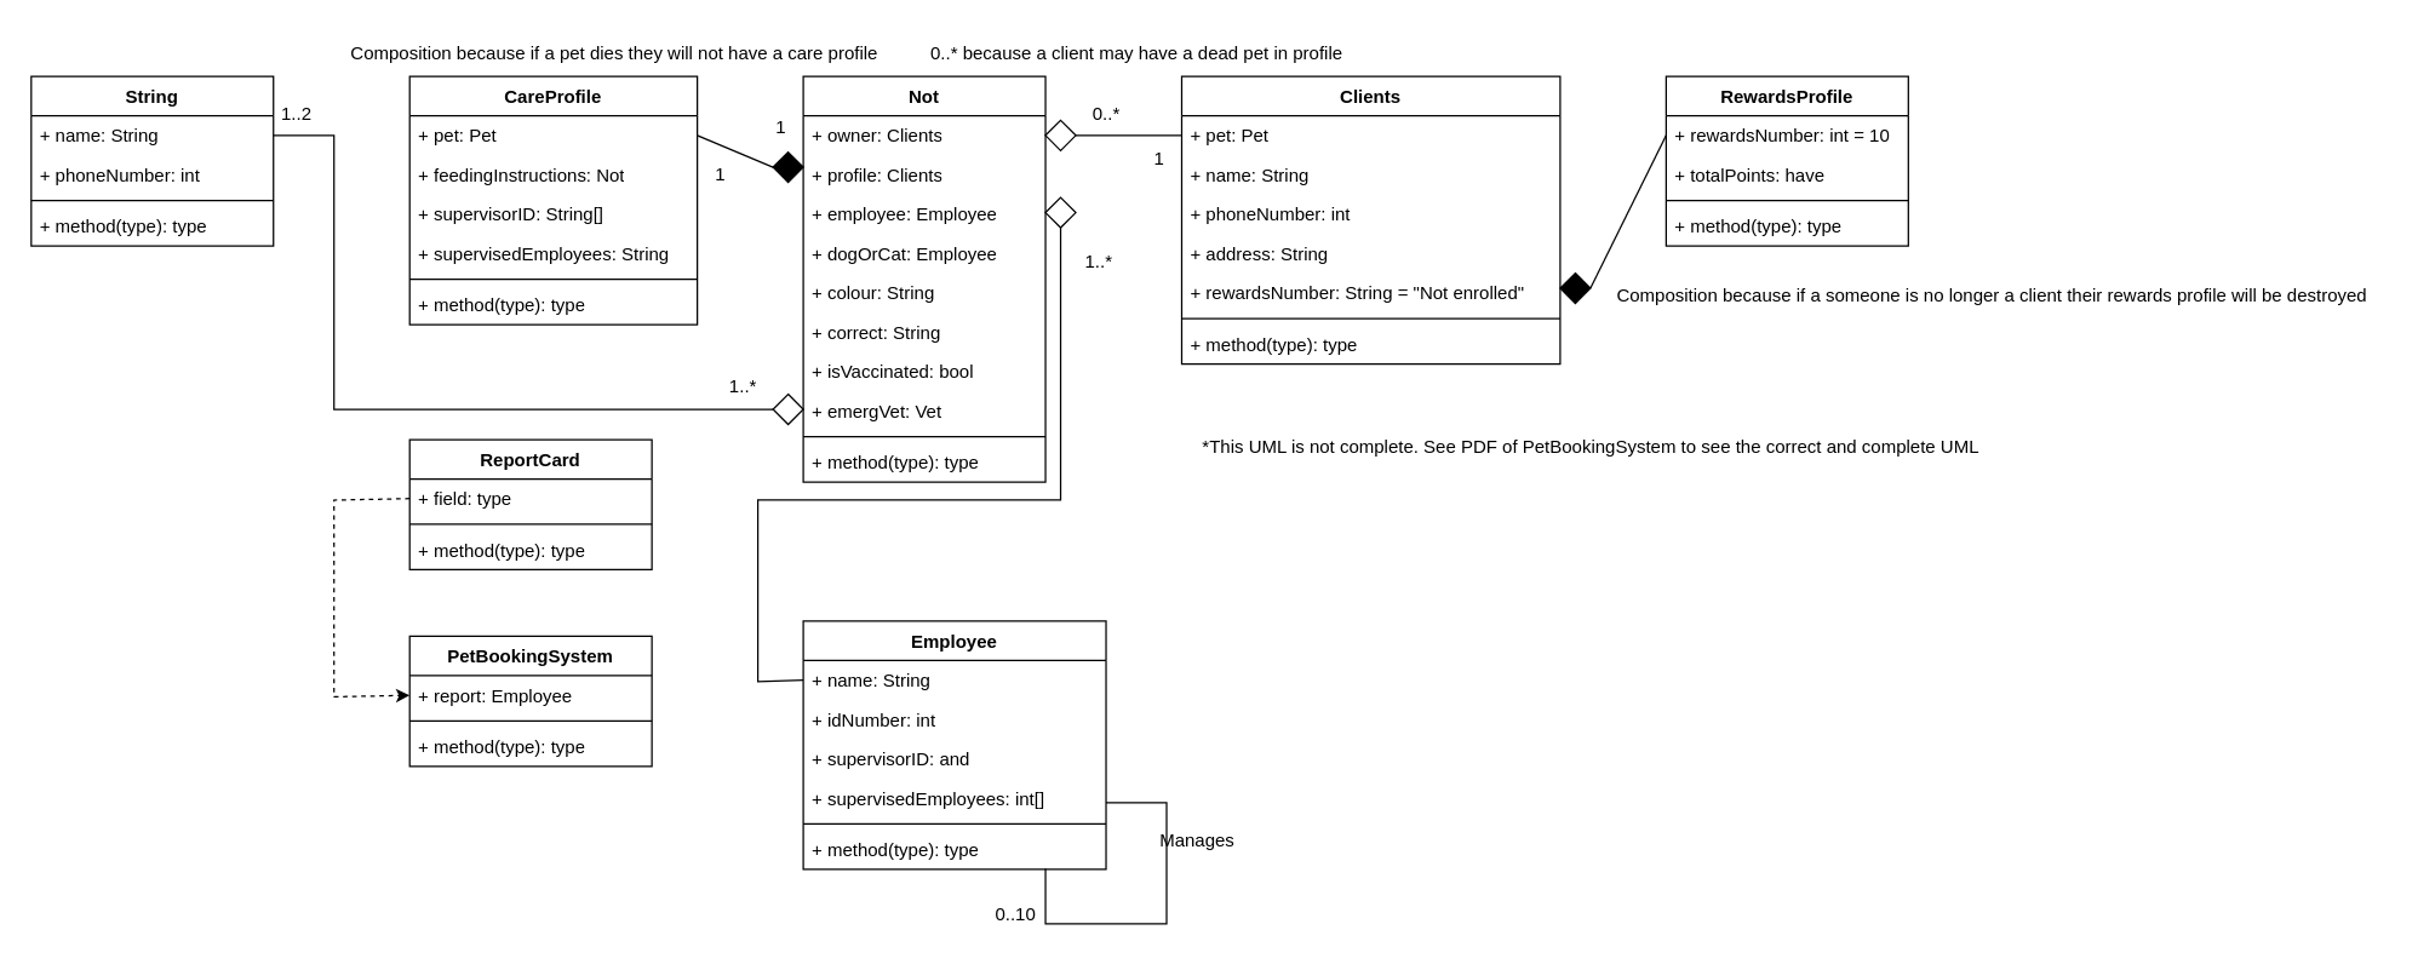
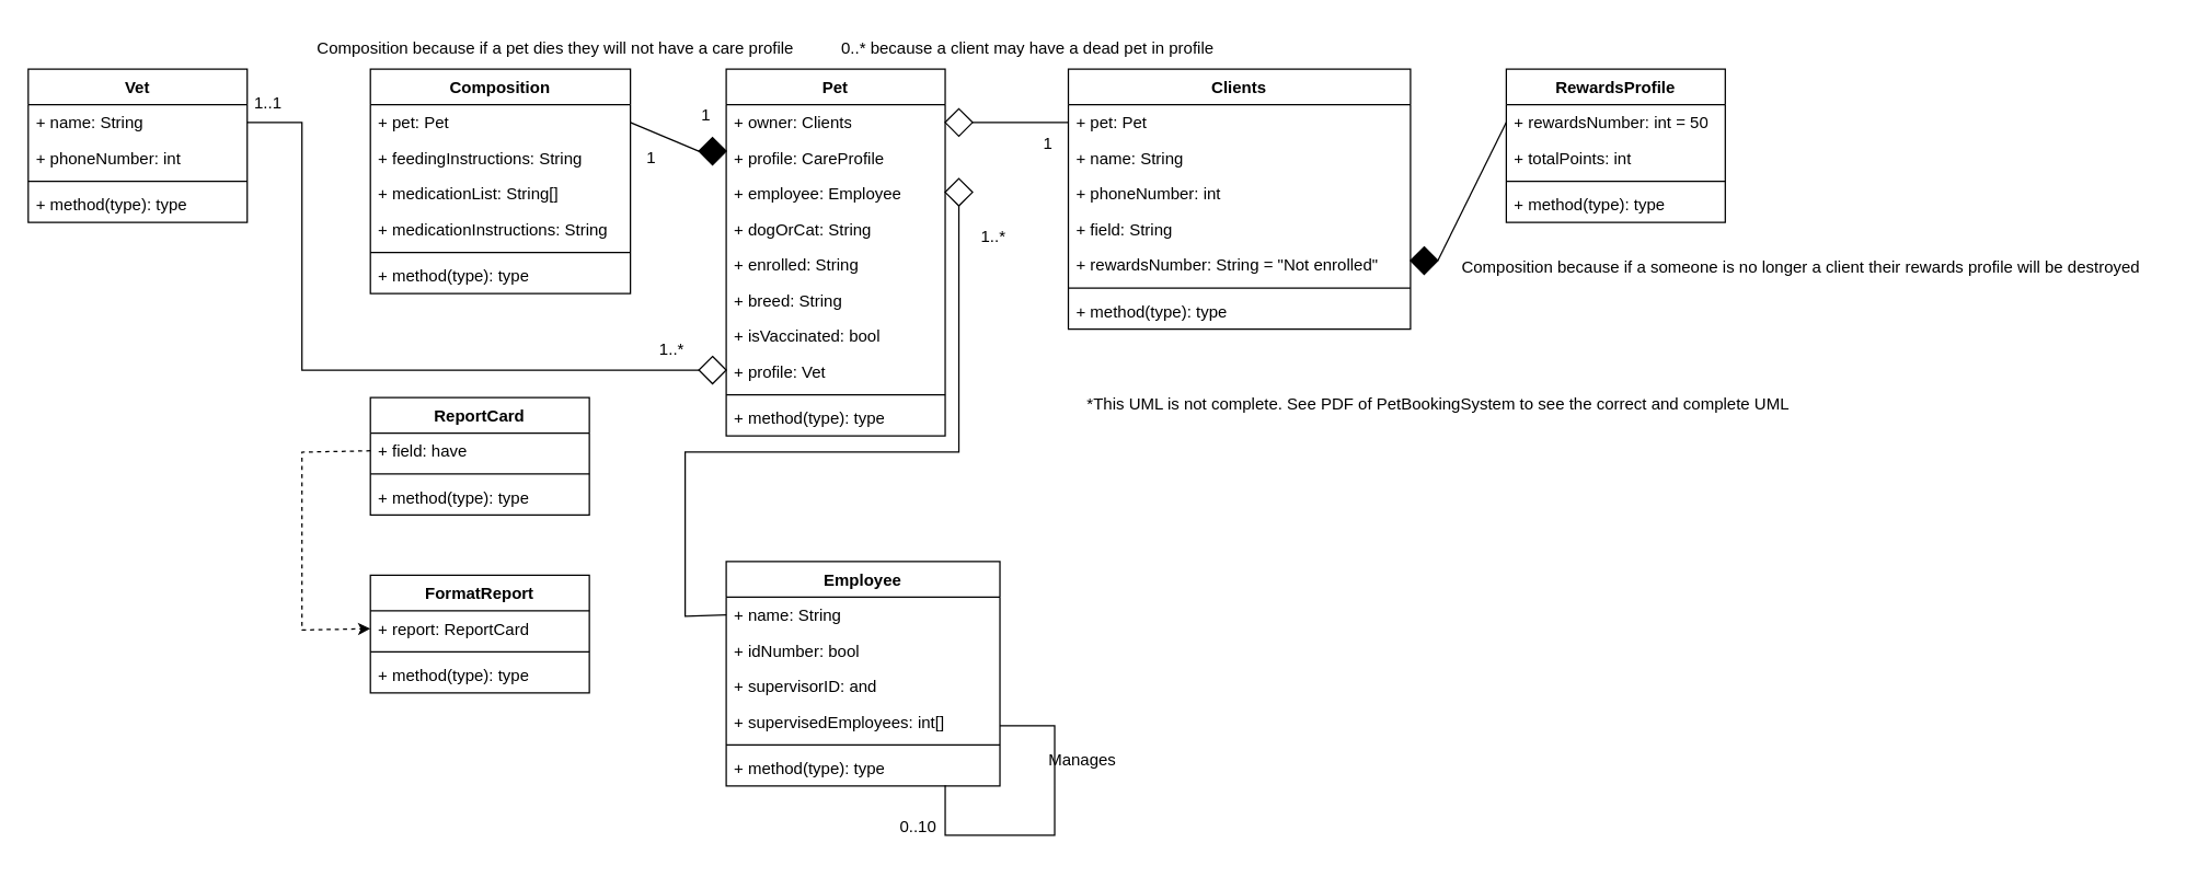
- <mxCell id="59" value="String" style="swimlane;fontStyle=1;align=center;verticalAlign=top;childLayout=stackLayout;horizontal=1;startSize=26;horizontalStack=0;resizeParent=1;resizeParentMax=0;resizeLast=0;collapsible=1;marginBottom=0;whiteSpace=wrap;html=1;" vertex="1" parent="1"><mxGeometry x="20" y="50" width="160" height="112" as="geometry" /></mxCell>
+ <mxCell id="59" value="Vet" style="swimlane;fontStyle=1;align=center;verticalAlign=top;childLayout=stackLayout;horizontal=1;startSize=26;horizontalStack=0;resizeParent=1;resizeParentMax=0;resizeLast=0;collapsible=1;marginBottom=0;whiteSpace=wrap;html=1;" vertex="1" parent="1"><mxGeometry x="20" y="50" width="160" height="112" as="geometry" /></mxCell>
- <mxCell id="23" value="CareProfile" style="swimlane;fontStyle=1;align=center;verticalAlign=top;childLayout=stackLayout;horizontal=1;startSize=26;horizontalStack=0;resizeParent=1;resizeParentMax=0;resizeLast=0;collapsible=1;marginBottom=0;whiteSpace=wrap;html=1;" parent="1" vertex="1"><mxGeometry x="270" y="50" width="190" height="164" as="geometry" /></mxCell>
+ <mxCell id="23" value="Composition" style="swimlane;fontStyle=1;align=center;verticalAlign=top;childLayout=stackLayout;horizontal=1;startSize=26;horizontalStack=0;resizeParent=1;resizeParentMax=0;resizeLast=0;collapsible=1;marginBottom=0;whiteSpace=wrap;html=1;" parent="1" vertex="1"><mxGeometry x="270" y="50" width="190" height="164" as="geometry" /></mxCell>
- <mxCell id="2" value="Not" style="swimlane;fontStyle=1;align=center;verticalAlign=top;childLayout=stackLayout;horizontal=1;startSize=26;horizontalStack=0;resizeParent=1;resizeParentMax=0;resizeLast=0;collapsible=1;marginBottom=0;whiteSpace=wrap;html=1;" parent="1" vertex="1"><mxGeometry x="530" y="50" width="160" height="268" as="geometry" /></mxCell>
+ <mxCell id="2" value="Pet" style="swimlane;fontStyle=1;align=center;verticalAlign=top;childLayout=stackLayout;horizontal=1;startSize=26;horizontalStack=0;resizeParent=1;resizeParentMax=0;resizeLast=0;collapsible=1;marginBottom=0;whiteSpace=wrap;html=1;" parent="1" vertex="1"><mxGeometry x="530" y="50" width="160" height="268" as="geometry" /></mxCell>
- <mxCell id="66" value="1..2" style="text;html=1;align=center;verticalAlign=middle;resizable=0;points=[];autosize=1;strokeColor=none;fillColor=none;" vertex="1" parent="1"><mxGeometry x="175" y="60" width="40" height="30" as="geometry" /></mxCell>
+ <mxCell id="66" value="1..1" style="text;html=1;align=center;verticalAlign=middle;resizable=0;points=[];autosize=1;strokeColor=none;fillColor=none;" vertex="1" parent="1"><mxGeometry x="175" y="60" width="40" height="30" as="geometry" /></mxCell>
- <mxCell id="68" value="0..*" style="text;html=1;align=center;verticalAlign=middle;resizable=0;points=[];autosize=1;strokeColor=none;fillColor=none;" vertex="1" parent="1"><mxGeometry x="710" y="60" width="40" height="30" as="geometry" /></mxCell>
- <mxCell id="41" value="+ rewardsNumber: int = 10" style="text;strokeColor=none;fillColor=none;align=left;verticalAlign=top;spacingLeft=4;spacingRight=4;overflow=hidden;rotatable=0;points=[[0,0.5],[1,0.5]];portConstraint=eastwest;whiteSpace=wrap;html=1;" parent="40" vertex="1"><mxGeometry y="26" width="160" height="26" as="geometry" /></mxCell>
+ <mxCell id="41" value="+ rewardsNumber: int = 50" style="text;strokeColor=none;fillColor=none;align=left;verticalAlign=top;spacingLeft=4;spacingRight=4;overflow=hidden;rotatable=0;points=[[0,0.5],[1,0.5]];portConstraint=eastwest;whiteSpace=wrap;html=1;" parent="40" vertex="1"><mxGeometry y="26" width="160" height="26" as="geometry" /></mxCell>
- <mxCell id="25" value="+ feedingInstructions: Not" style="text;strokeColor=none;fillColor=none;align=left;verticalAlign=top;spacingLeft=4;spacingRight=4;overflow=hidden;rotatable=0;points=[[0,0.5],[1,0.5]];portConstraint=eastwest;whiteSpace=wrap;html=1;" parent="23" vertex="1"><mxGeometry y="52" width="190" height="26" as="geometry" /></mxCell>
+ <mxCell id="25" value="+ feedingInstructions: String" style="text;strokeColor=none;fillColor=none;align=left;verticalAlign=top;spacingLeft=4;spacingRight=4;overflow=hidden;rotatable=0;points=[[0,0.5],[1,0.5]];portConstraint=eastwest;whiteSpace=wrap;html=1;" parent="23" vertex="1"><mxGeometry y="52" width="190" height="26" as="geometry" /></mxCell>
- <mxCell id="4" value="+ profile: Clients" style="text;strokeColor=none;fillColor=none;align=left;verticalAlign=top;spacingLeft=4;spacingRight=4;overflow=hidden;rotatable=0;points=[[0,0.5],[1,0.5]];portConstraint=eastwest;whiteSpace=wrap;html=1;" parent="2" vertex="1"><mxGeometry y="52" width="160" height="26" as="geometry" /></mxCell>
+ <mxCell id="4" value="+ profile: CareProfile" style="text;strokeColor=none;fillColor=none;align=left;verticalAlign=top;spacingLeft=4;spacingRight=4;overflow=hidden;rotatable=0;points=[[0,0.5],[1,0.5]];portConstraint=eastwest;whiteSpace=wrap;html=1;" parent="2" vertex="1"><mxGeometry y="52" width="160" height="26" as="geometry" /></mxCell>
- <mxCell id="42" value="+ totalPoints: have" style="text;strokeColor=none;fillColor=none;align=left;verticalAlign=top;spacingLeft=4;spacingRight=4;overflow=hidden;rotatable=0;points=[[0,0.5],[1,0.5]];portConstraint=eastwest;whiteSpace=wrap;html=1;" parent="40" vertex="1"><mxGeometry y="52" width="160" height="26" as="geometry" /></mxCell>
+ <mxCell id="42" value="+ totalPoints: int" style="text;strokeColor=none;fillColor=none;align=left;verticalAlign=top;spacingLeft=4;spacingRight=4;overflow=hidden;rotatable=0;points=[[0,0.5],[1,0.5]];portConstraint=eastwest;whiteSpace=wrap;html=1;" parent="40" vertex="1"><mxGeometry y="52" width="160" height="26" as="geometry" /></mxCell>
- <mxCell id="26" value="+ supervisorID: String[]" style="text;strokeColor=none;fillColor=none;align=left;verticalAlign=top;spacingLeft=4;spacingRight=4;overflow=hidden;rotatable=0;points=[[0,0.5],[1,0.5]];portConstraint=eastwest;whiteSpace=wrap;html=1;" parent="23" vertex="1"><mxGeometry y="78" width="190" height="26" as="geometry" /></mxCell>
+ <mxCell id="26" value="+ medicationList: String[]" style="text;strokeColor=none;fillColor=none;align=left;verticalAlign=top;spacingLeft=4;spacingRight=4;overflow=hidden;rotatable=0;points=[[0,0.5],[1,0.5]];portConstraint=eastwest;whiteSpace=wrap;html=1;" parent="23" vertex="1"><mxGeometry y="78" width="190" height="26" as="geometry" /></mxCell>
- <mxCell id="27" value="+ supervisedEmployees: String" style="text;strokeColor=none;fillColor=none;align=left;verticalAlign=top;spacingLeft=4;spacingRight=4;overflow=hidden;rotatable=0;points=[[0,0.5],[1,0.5]];portConstraint=eastwest;whiteSpace=wrap;html=1;" parent="23" vertex="1"><mxGeometry y="104" width="190" height="26" as="geometry" /></mxCell>
+ <mxCell id="27" value="+ medicationInstructions: String" style="text;strokeColor=none;fillColor=none;align=left;verticalAlign=top;spacingLeft=4;spacingRight=4;overflow=hidden;rotatable=0;points=[[0,0.5],[1,0.5]];portConstraint=eastwest;whiteSpace=wrap;html=1;" parent="23" vertex="1"><mxGeometry y="104" width="190" height="26" as="geometry" /></mxCell>
- <mxCell id="6" value="+ dogOrCat: Employee" style="text;strokeColor=none;fillColor=none;align=left;verticalAlign=top;spacingLeft=4;spacingRight=4;overflow=hidden;rotatable=0;points=[[0,0.5],[1,0.5]];portConstraint=eastwest;whiteSpace=wrap;html=1;" parent="2" vertex="1"><mxGeometry y="104" width="160" height="26" as="geometry" /></mxCell>
+ <mxCell id="6" value="+ dogOrCat: String" style="text;strokeColor=none;fillColor=none;align=left;verticalAlign=top;spacingLeft=4;spacingRight=4;overflow=hidden;rotatable=0;points=[[0,0.5],[1,0.5]];portConstraint=eastwest;whiteSpace=wrap;html=1;" parent="2" vertex="1"><mxGeometry y="104" width="160" height="26" as="geometry" /></mxCell>
- <mxCell id="17" value="+ address: String" style="text;strokeColor=none;fillColor=none;align=left;verticalAlign=top;spacingLeft=4;spacingRight=4;overflow=hidden;rotatable=0;points=[[0,0.5],[1,0.5]];portConstraint=eastwest;whiteSpace=wrap;html=1;" parent="13" vertex="1"><mxGeometry y="104" width="250" height="26" as="geometry" /></mxCell>
+ <mxCell id="17" value="+ field: String" style="text;strokeColor=none;fillColor=none;align=left;verticalAlign=top;spacingLeft=4;spacingRight=4;overflow=hidden;rotatable=0;points=[[0,0.5],[1,0.5]];portConstraint=eastwest;whiteSpace=wrap;html=1;" parent="13" vertex="1"><mxGeometry y="104" width="250" height="26" as="geometry" /></mxCell>
- <mxCell id="7" value="+ colour: String" style="text;strokeColor=none;fillColor=none;align=left;verticalAlign=top;spacingLeft=4;spacingRight=4;overflow=hidden;rotatable=0;points=[[0,0.5],[1,0.5]];portConstraint=eastwest;whiteSpace=wrap;html=1;" parent="2" vertex="1"><mxGeometry y="130" width="160" height="26" as="geometry" /></mxCell>
+ <mxCell id="7" value="+ enrolled: String" style="text;strokeColor=none;fillColor=none;align=left;verticalAlign=top;spacingLeft=4;spacingRight=4;overflow=hidden;rotatable=0;points=[[0,0.5],[1,0.5]];portConstraint=eastwest;whiteSpace=wrap;html=1;" parent="2" vertex="1"><mxGeometry y="130" width="160" height="26" as="geometry" /></mxCell>
- <mxCell id="8" value="+ correct: String" style="text;strokeColor=none;fillColor=none;align=left;verticalAlign=top;spacingLeft=4;spacingRight=4;overflow=hidden;rotatable=0;points=[[0,0.5],[1,0.5]];portConstraint=eastwest;whiteSpace=wrap;html=1;" parent="2" vertex="1"><mxGeometry y="156" width="160" height="26" as="geometry" /></mxCell>
+ <mxCell id="8" value="+ breed: String" style="text;strokeColor=none;fillColor=none;align=left;verticalAlign=top;spacingLeft=4;spacingRight=4;overflow=hidden;rotatable=0;points=[[0,0.5],[1,0.5]];portConstraint=eastwest;whiteSpace=wrap;html=1;" parent="2" vertex="1"><mxGeometry y="156" width="160" height="26" as="geometry" /></mxCell>
- <mxCell id="10" value="+ emergVet: Vet" style="text;strokeColor=none;fillColor=none;align=left;verticalAlign=top;spacingLeft=4;spacingRight=4;overflow=hidden;rotatable=0;points=[[0,0.5],[1,0.5]];portConstraint=eastwest;whiteSpace=wrap;html=1;" parent="2" vertex="1"><mxGeometry y="208" width="160" height="26" as="geometry" /></mxCell>
+ <mxCell id="10" value="+ profile: Vet" style="text;strokeColor=none;fillColor=none;align=left;verticalAlign=top;spacingLeft=4;spacingRight=4;overflow=hidden;rotatable=0;points=[[0,0.5],[1,0.5]];portConstraint=eastwest;whiteSpace=wrap;html=1;" parent="2" vertex="1"><mxGeometry y="208" width="160" height="26" as="geometry" /></mxCell>
- <mxCell id="50" value="+ field: type" style="text;strokeColor=none;fillColor=none;align=left;verticalAlign=top;spacingLeft=4;spacingRight=4;overflow=hidden;rotatable=0;points=[[0,0.5],[1,0.5]];portConstraint=eastwest;whiteSpace=wrap;html=1;" parent="49" vertex="1"><mxGeometry y="26" width="160" height="26" as="geometry" /></mxCell>
+ <mxCell id="50" value="+ field: have" style="text;strokeColor=none;fillColor=none;align=left;verticalAlign=top;spacingLeft=4;spacingRight=4;overflow=hidden;rotatable=0;points=[[0,0.5],[1,0.5]];portConstraint=eastwest;whiteSpace=wrap;html=1;" parent="49" vertex="1"><mxGeometry y="26" width="160" height="26" as="geometry" /></mxCell>
- <mxCell id="53" value="PetBookingSystem" style="swimlane;fontStyle=1;align=center;verticalAlign=top;childLayout=stackLayout;horizontal=1;startSize=26;horizontalStack=0;resizeParent=1;resizeParentMax=0;resizeLast=0;collapsible=1;marginBottom=0;whiteSpace=wrap;html=1;" parent="1" vertex="1"><mxGeometry x="270" y="420" width="160" height="86" as="geometry" /></mxCell>
+ <mxCell id="53" value="FormatReport" style="swimlane;fontStyle=1;align=center;verticalAlign=top;childLayout=stackLayout;horizontal=1;startSize=26;horizontalStack=0;resizeParent=1;resizeParentMax=0;resizeLast=0;collapsible=1;marginBottom=0;whiteSpace=wrap;html=1;" parent="1" vertex="1"><mxGeometry x="270" y="420" width="160" height="86" as="geometry" /></mxCell>
- <mxCell id="54" value="+ report: Employee" style="text;strokeColor=none;fillColor=none;align=left;verticalAlign=top;spacingLeft=4;spacingRight=4;overflow=hidden;rotatable=0;points=[[0,0.5],[1,0.5]];portConstraint=eastwest;whiteSpace=wrap;html=1;" parent="53" vertex="1"><mxGeometry y="26" width="160" height="26" as="geometry" /></mxCell>
+ <mxCell id="54" value="+ report: ReportCard" style="text;strokeColor=none;fillColor=none;align=left;verticalAlign=top;spacingLeft=4;spacingRight=4;overflow=hidden;rotatable=0;points=[[0,0.5],[1,0.5]];portConstraint=eastwest;whiteSpace=wrap;html=1;" parent="53" vertex="1"><mxGeometry y="26" width="160" height="26" as="geometry" /></mxCell>
- <mxCell id="32" value="+ idNumber: int" style="text;strokeColor=none;fillColor=none;align=left;verticalAlign=top;spacingLeft=4;spacingRight=4;overflow=hidden;rotatable=0;points=[[0,0.5],[1,0.5]];portConstraint=eastwest;whiteSpace=wrap;html=1;" parent="30" vertex="1"><mxGeometry y="52" width="200" height="26" as="geometry" /></mxCell>
+ <mxCell id="32" value="+ idNumber: bool" style="text;strokeColor=none;fillColor=none;align=left;verticalAlign=top;spacingLeft=4;spacingRight=4;overflow=hidden;rotatable=0;points=[[0,0.5],[1,0.5]];portConstraint=eastwest;whiteSpace=wrap;html=1;" parent="30" vertex="1"><mxGeometry y="52" width="200" height="26" as="geometry" /></mxCell>
